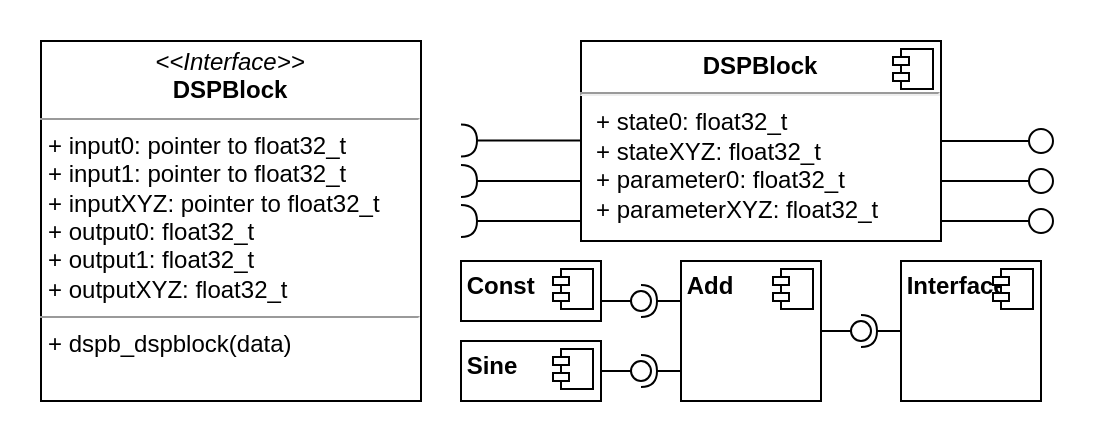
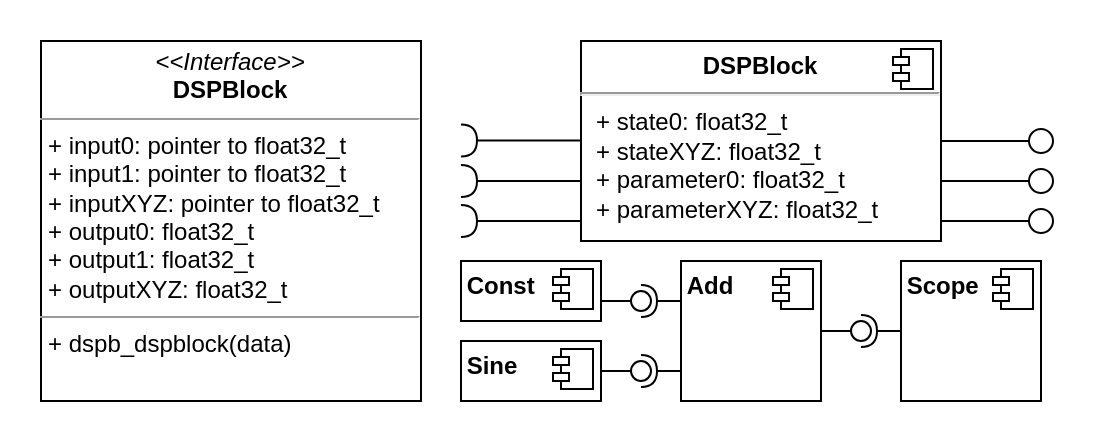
- <mxCell id="38" value="&lt;p style=&quot;margin: 6px 0px 0px;&quot;&gt;&lt;b&gt;&amp;nbsp;Interface&lt;/b&gt;&lt;/p&gt;" style="align=left;overflow=fill;html=1;dropTarget=0;whiteSpace=wrap;" vertex="1" parent="1"><mxGeometry x="450" y="130" width="70" height="70" as="geometry" /></mxCell>
+ <mxCell id="38" value="&lt;p style=&quot;margin: 6px 0px 0px;&quot;&gt;&lt;b&gt;&amp;nbsp;Scope&lt;/b&gt;&lt;/p&gt;" style="align=left;overflow=fill;html=1;dropTarget=0;whiteSpace=wrap;" vertex="1" parent="1"><mxGeometry x="450" y="130" width="70" height="70" as="geometry" /></mxCell>
